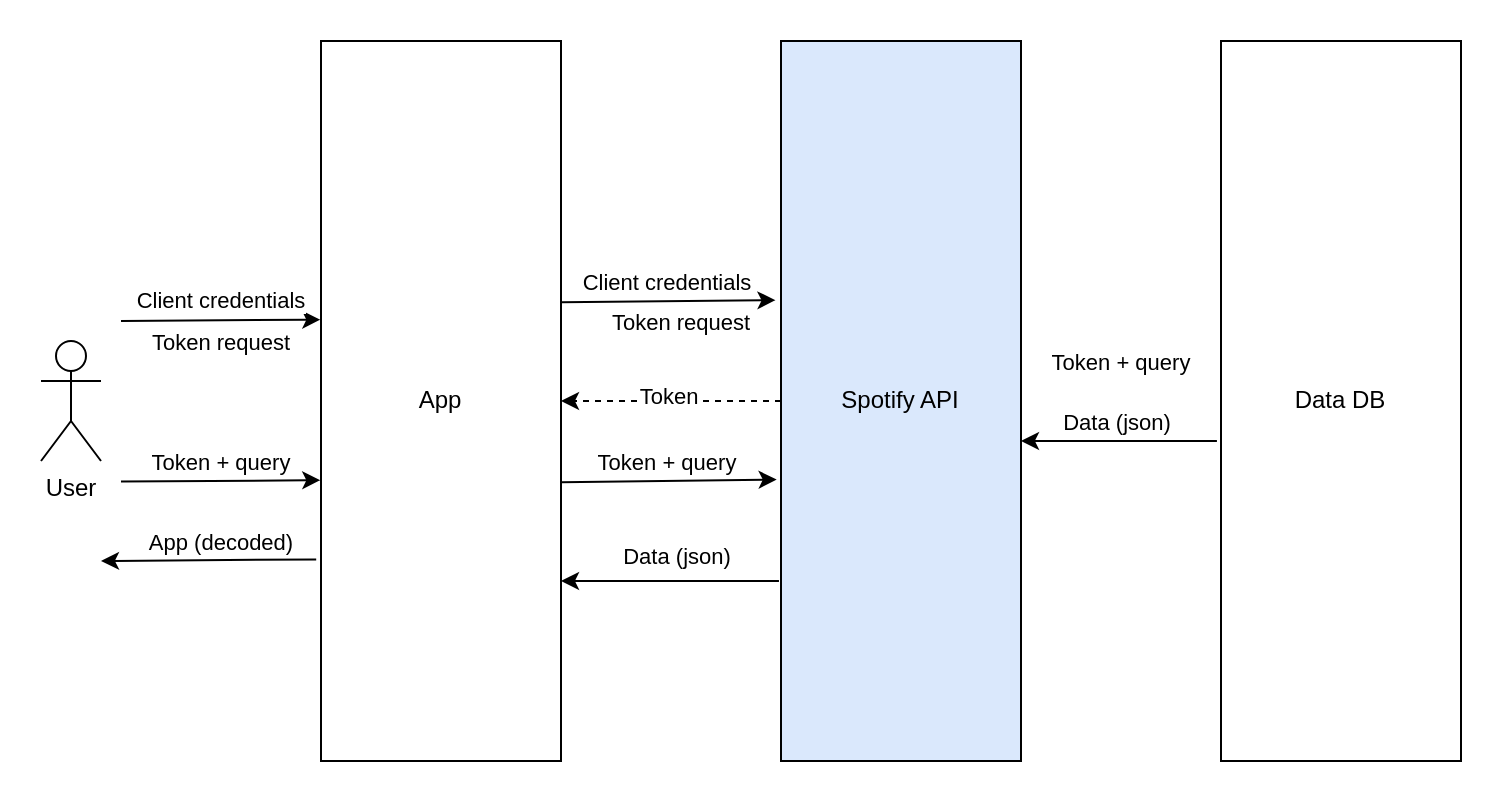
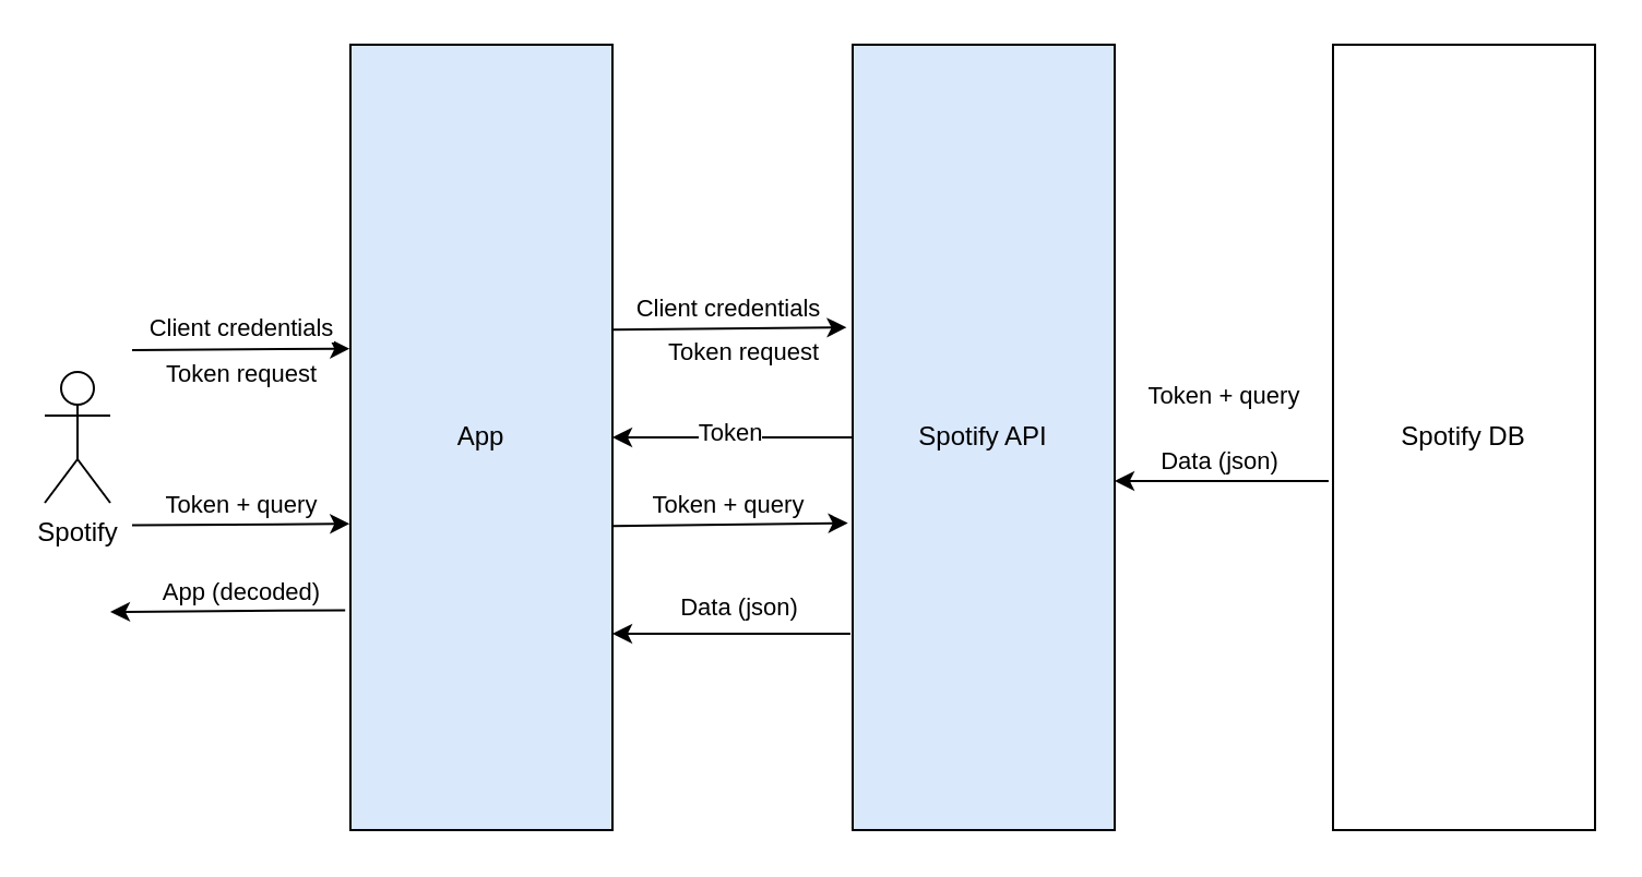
- <mxCell id="3" value="App" style="rounded=0;whiteSpace=wrap;html=1;" parent="1" vertex="1"><mxGeometry x="160" y="20" width="120" height="360" as="geometry" /></mxCell>
+ <mxCell id="3" value="App" style="rounded=0;whiteSpace=wrap;html=1;fillColor=#dae8fc;" parent="1" vertex="1"><mxGeometry x="160" y="20" width="120" height="360" as="geometry" /></mxCell>
- <mxCell id="10" value="" style="endArrow=classic;html=1;rounded=0;exitX=0;exitY=0.5;exitDx=0;exitDy=0;entryX=1;entryY=0.5;entryDx=0;entryDy=0;dashed=1;" parent="1" source="4" target="3" edge="1"><mxGeometry width="50" height="50" relative="1" as="geometry"><mxPoint x="282.76" y="221.08" as="sourcePoint" /><mxPoint x="350" y="280" as="targetPoint" /><Array as="points"><mxPoint x="350" y="200" /><mxPoint x="320" y="200" /></Array></mxGeometry></mxCell>
+ <mxCell id="10" value="" style="endArrow=classic;html=1;rounded=0;exitX=0;exitY=0.5;exitDx=0;exitDy=0;entryX=1;entryY=0.5;entryDx=0;entryDy=0;" parent="1" source="4" target="3" edge="1"><mxGeometry width="50" height="50" relative="1" as="geometry"><mxPoint x="282.76" y="221.08" as="sourcePoint" /><mxPoint x="350" y="280" as="targetPoint" /><Array as="points"><mxPoint x="350" y="200" /><mxPoint x="320" y="200" /></Array></mxGeometry></mxCell>
- <mxCell id="5" value="Data DB" style="rounded=0;whiteSpace=wrap;html=1;" parent="1" vertex="1"><mxGeometry x="610" y="20" width="120" height="360" as="geometry" /></mxCell>
+ <mxCell id="5" value="Spotify DB" style="rounded=0;whiteSpace=wrap;html=1;" parent="1" vertex="1"><mxGeometry x="610" y="20" width="120" height="360" as="geometry" /></mxCell>
- <mxCell id="2" value="&lt;div&gt;User&lt;/div&gt;" style="shape=umlActor;verticalLabelPosition=bottom;verticalAlign=top;html=1;outlineConnect=0;" parent="1" vertex="1"><mxGeometry x="20" y="170" width="30" height="60" as="geometry" /></mxCell>
+ <mxCell id="2" value="&lt;div&gt;Spotify&lt;/div&gt;" style="shape=umlActor;verticalLabelPosition=bottom;verticalAlign=top;html=1;outlineConnect=0;" parent="1" vertex="1"><mxGeometry x="20" y="170" width="30" height="60" as="geometry" /></mxCell>
